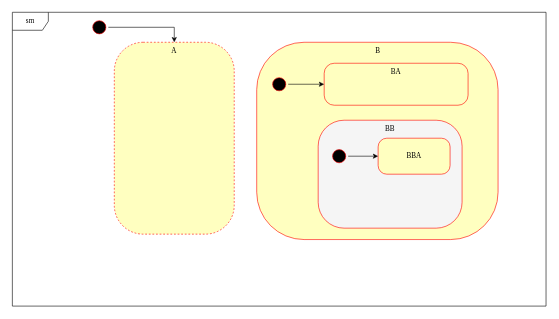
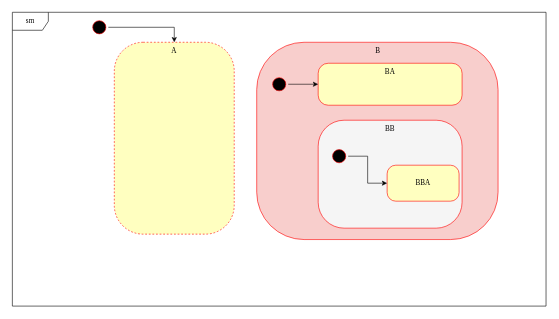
- <mxCell id="4" value="B" style="rounded=1;whiteSpace=wrap;html=1;arcSize=24;fillColor=#ffffc0;strokeColor=#ff0000;shadow=0;comic=0;labelBackgroundColor=none;fontFamily=Verdana;fontSize=12;fontColor=#000000;align=center;verticalAlign=top;" parent="1" vertex="1"><mxGeometry x="427.5" y="70" width="402.5" height="329" as="geometry" /></mxCell>
+ <mxCell id="4" value="B" style="rounded=1;whiteSpace=wrap;html=1;arcSize=24;fillColor=#f8cecc;strokeColor=#ff0000;shadow=0;comic=0;labelBackgroundColor=none;fontFamily=Verdana;fontSize=12;fontColor=#000000;align=center;verticalAlign=top;" parent="1" vertex="1"><mxGeometry x="427.5" y="70" width="402.5" height="329" as="geometry" /></mxCell>
- <mxCell id="5" value="BA" style="rounded=1;whiteSpace=wrap;html=1;arcSize=24;fillColor=#ffffc0;strokeColor=#ff0000;shadow=0;comic=0;labelBackgroundColor=none;fontFamily=Verdana;fontSize=12;fontColor=#000000;align=center;verticalAlign=top;" parent="1" vertex="1"><mxGeometry x="540" y="105" width="240" height="70" as="geometry" /></mxCell>
+ <mxCell id="5" value="BA" style="rounded=1;whiteSpace=wrap;html=1;arcSize=24;fillColor=#ffffc0;strokeColor=#ff0000;shadow=0;comic=0;labelBackgroundColor=none;fontFamily=Verdana;fontSize=12;fontColor=#000000;align=center;verticalAlign=top;" parent="1" vertex="1"><mxGeometry x="530" y="105" width="240" height="70" as="geometry" /></mxCell>
- <mxCell id="7" value="BBA" style="rounded=1;whiteSpace=wrap;html=1;arcSize=24;fillColor=#ffffc0;strokeColor=#ff0000;shadow=0;comic=0;labelBackgroundColor=none;fontFamily=Verdana;fontSize=12;fontColor=#000000;align=center;" parent="1" vertex="1"><mxGeometry x="630" y="230" width="120" height="60" as="geometry" /></mxCell>
+ <mxCell id="7" value="BBA" style="rounded=1;whiteSpace=wrap;html=1;arcSize=24;fillColor=#ffffc0;strokeColor=#ff0000;shadow=0;comic=0;labelBackgroundColor=none;fontFamily=Verdana;fontSize=12;fontColor=#000000;align=center;" parent="1" vertex="1"><mxGeometry x="645" y="275" width="120" height="60" as="geometry" /></mxCell>
